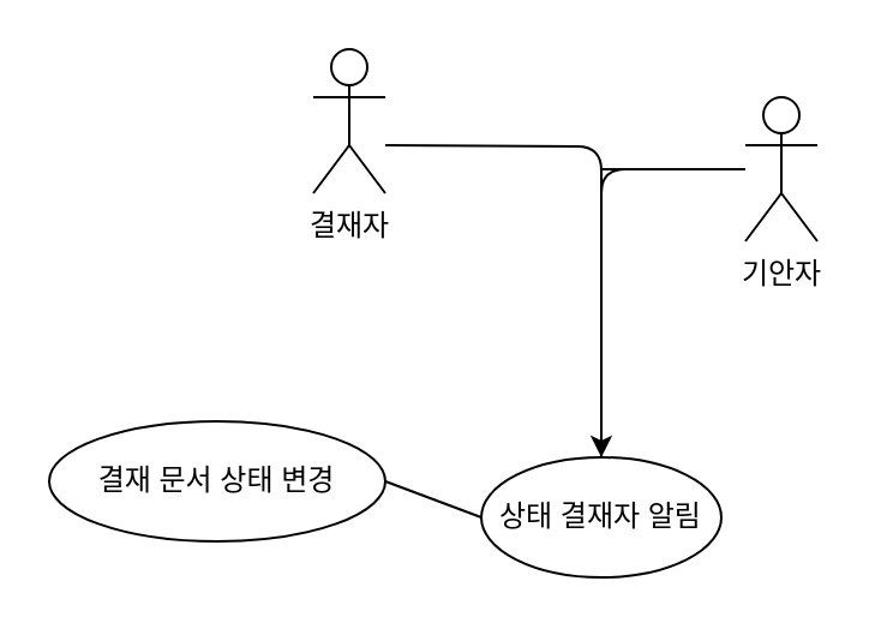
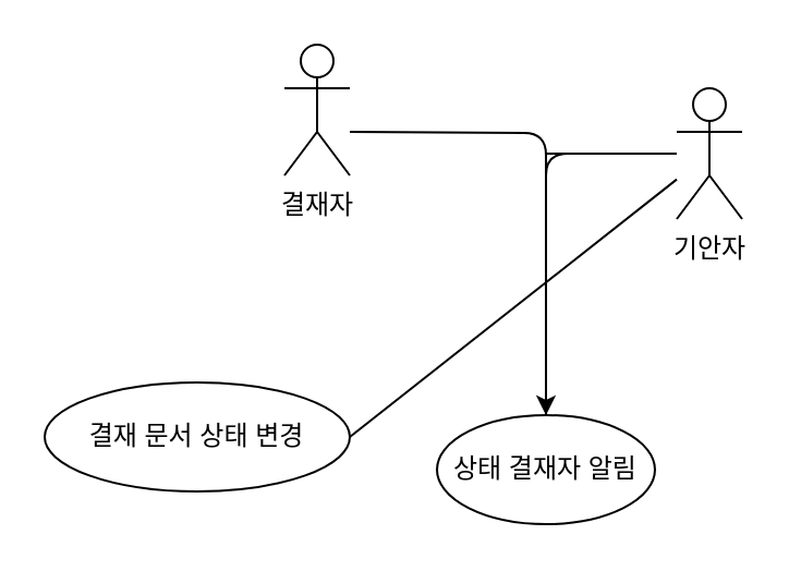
- <mxCell id="6" value="" style="endArrow=none;html=1;rounded=0;exitX=1;exitY=0.5;exitDx=0;exitDy=0;entryX=0;entryY=0.5;entryDx=0;entryDy=0;" edge="1" parent="1" source="5" target="2"><mxGeometry width="50" height="50" relative="1" as="geometry"><mxPoint x="170" y="250" as="sourcePoint" /><mxPoint x="220" y="200" as="targetPoint" /></mxGeometry></mxCell>
+ <mxCell id="6" value="" style="endArrow=none;html=1;rounded=0;exitX=1;exitY=0.5;exitDx=0;exitDy=0;" edge="1" parent="1" source="5" target="9"><mxGeometry width="50" height="50" relative="1" as="geometry"><mxPoint x="170" y="250" as="sourcePoint" /><mxPoint x="220" y="200" as="targetPoint" /></mxGeometry></mxCell>
